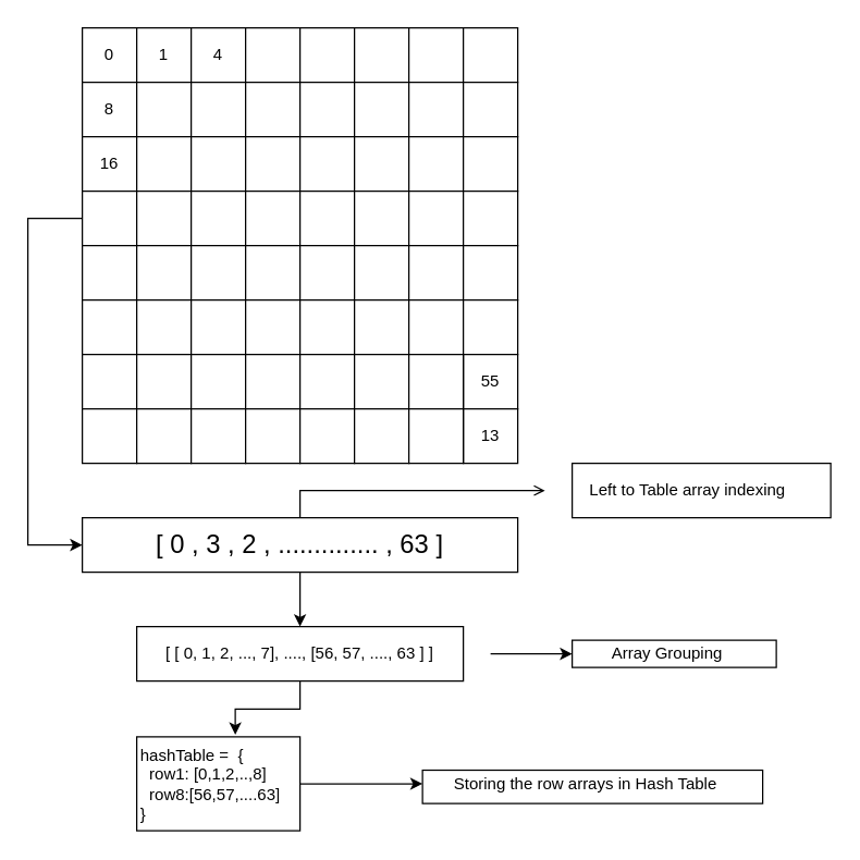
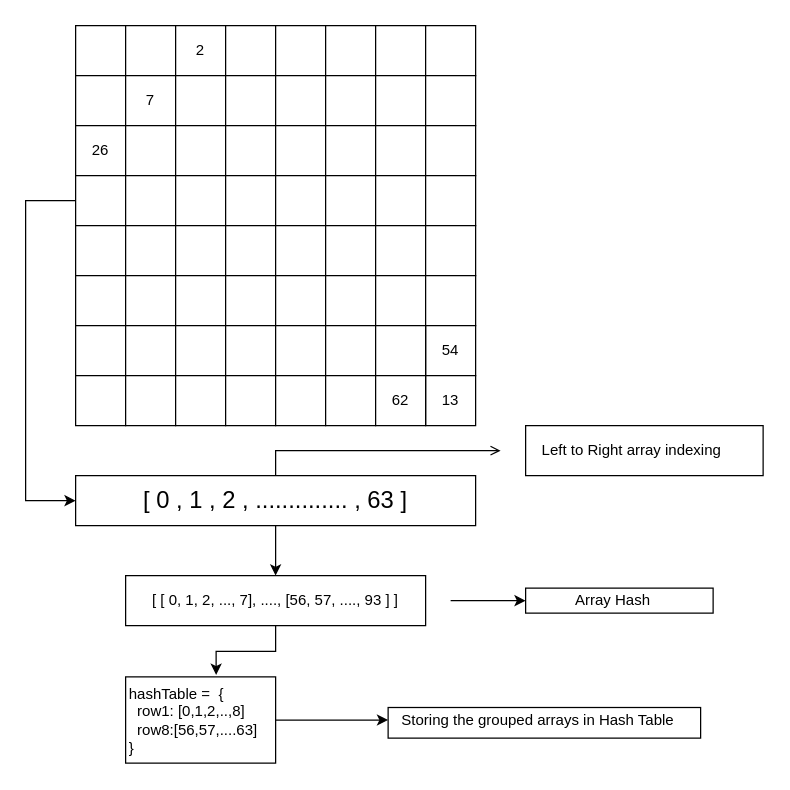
- <mxCell id="73" value="0" style="text;html=1;strokeColor=none;fillColor=none;align=center;verticalAlign=middle;whiteSpace=wrap;rounded=0;" parent="1" vertex="1"><mxGeometry x="60" y="30" width="40" height="20" as="geometry" /></mxCell>
- <mxCell id="74" value="1" style="text;html=1;strokeColor=none;fillColor=none;align=center;verticalAlign=middle;whiteSpace=wrap;rounded=0;" parent="1" vertex="1"><mxGeometry x="100" y="30" width="40" height="20" as="geometry" /></mxCell>
- <mxCell id="75" value="4" style="text;html=1;strokeColor=none;fillColor=none;align=center;verticalAlign=middle;whiteSpace=wrap;rounded=0;" parent="1" vertex="1"><mxGeometry x="140" y="30" width="40" height="20" as="geometry" /></mxCell>
+ <mxCell id="75" value="2" style="text;html=1;strokeColor=none;fillColor=none;align=center;verticalAlign=middle;whiteSpace=wrap;rounded=0;" parent="1" vertex="1"><mxGeometry x="140" y="30" width="40" height="20" as="geometry" /></mxCell>
- <mxCell id="76" value="8" style="text;html=1;strokeColor=none;fillColor=none;align=center;verticalAlign=middle;whiteSpace=wrap;rounded=0;" parent="1" vertex="1"><mxGeometry x="60" y="70" width="40" height="20" as="geometry" /></mxCell>
+ <mxCell id="77" value="7" style="text;html=1;strokeColor=none;fillColor=none;align=center;verticalAlign=middle;whiteSpace=wrap;rounded=0;" parent="1" vertex="1"><mxGeometry x="100" y="70" width="40" height="20" as="geometry" /></mxCell>
- <mxCell id="78" value="16" style="text;html=1;strokeColor=none;fillColor=none;align=center;verticalAlign=middle;whiteSpace=wrap;rounded=0;" parent="1" vertex="1"><mxGeometry x="60" y="110" width="40" height="20" as="geometry" /></mxCell>
+ <mxCell id="78" value="26" style="text;html=1;strokeColor=none;fillColor=none;align=center;verticalAlign=middle;whiteSpace=wrap;rounded=0;" parent="1" vertex="1"><mxGeometry x="60" y="110" width="40" height="20" as="geometry" /></mxCell>
- <mxCell id="92" value="55" style="text;html=1;strokeColor=none;fillColor=none;align=center;verticalAlign=middle;whiteSpace=wrap;rounded=0;" vertex="1" parent="1"><mxGeometry x="340" y="270" width="40" height="20" as="geometry" /></mxCell>
+ <mxCell id="92" value="54" style="text;html=1;strokeColor=none;fillColor=none;align=center;verticalAlign=middle;whiteSpace=wrap;rounded=0;" vertex="1" parent="1"><mxGeometry x="340" y="270" width="40" height="20" as="geometry" /></mxCell>
+ <mxCell id="91" value="62" style="text;html=1;strokeColor=none;fillColor=none;align=center;verticalAlign=middle;whiteSpace=wrap;rounded=0;" vertex="1" parent="1"><mxGeometry x="300" y="310" width="40" height="20" as="geometry" /></mxCell>
- <mxCell id="79" value="Left to Table array indexing" style="text;html=1;strokeColor=none;fillColor=none;align=center;verticalAlign=middle;whiteSpace=wrap;rounded=0;" parent="1" vertex="1"><mxGeometry x="400" y="350" width="210" height="20" as="geometry" /></mxCell>
+ <mxCell id="79" value="Left to Right array indexing" style="text;html=1;strokeColor=none;fillColor=none;align=center;verticalAlign=middle;whiteSpace=wrap;rounded=0;" parent="1" vertex="1"><mxGeometry x="400" y="350" width="210" height="20" as="geometry" /></mxCell>
- <mxCell id="82" value="[ 0 , 3 , 2 , .............. , 63 ]" style="text;html=1;strokeColor=none;fillColor=none;align=center;verticalAlign=middle;whiteSpace=wrap;rounded=0;fontSize=19;strokeWidth=6;" parent="1" vertex="1"><mxGeometry x="60" y="380" width="320" height="40" as="geometry" /></mxCell>
+ <mxCell id="82" value="[ 0 , 1 , 2 , .............. , 63 ]" style="text;html=1;strokeColor=none;fillColor=none;align=center;verticalAlign=middle;whiteSpace=wrap;rounded=0;fontSize=19;strokeWidth=6;" parent="1" vertex="1"><mxGeometry x="60" y="380" width="320" height="40" as="geometry" /></mxCell>
- <mxCell id="85" value="[ [ 0, 1, 2, ..., 7], ...., [56, 57, ...., 63 ] ]" style="text;html=1;strokeColor=none;fillColor=none;align=center;verticalAlign=middle;whiteSpace=wrap;rounded=0;" parent="1" vertex="1"><mxGeometry x="80" y="460" width="280" height="40" as="geometry" /></mxCell>
+ <mxCell id="85" value="[ [ 0, 1, 2, ..., 7], ...., [56, 57, ...., 93 ] ]" style="text;html=1;strokeColor=none;fillColor=none;align=center;verticalAlign=middle;whiteSpace=wrap;rounded=0;" parent="1" vertex="1"><mxGeometry x="80" y="460" width="280" height="40" as="geometry" /></mxCell>
- <mxCell id="86" value="Array Grouping" style="text;html=1;strokeColor=none;fillColor=none;align=center;verticalAlign=middle;whiteSpace=wrap;rounded=0;" vertex="1" parent="1"><mxGeometry x="420" y="470" width="140" height="20" as="geometry" /></mxCell>
+ <mxCell id="86" value="Array Hash" style="text;html=1;strokeColor=none;fillColor=none;align=center;verticalAlign=middle;whiteSpace=wrap;rounded=0;" vertex="1" parent="1"><mxGeometry x="420" y="470" width="140" height="20" as="geometry" /></mxCell>
- <mxCell id="89" value="Storing the row arrays in Hash Table" style="text;html=1;strokeColor=none;fillColor=none;align=center;verticalAlign=middle;whiteSpace=wrap;rounded=0;" vertex="1" parent="1"><mxGeometry x="310" y="565.5" width="240" height="20" as="geometry" /></mxCell>
+ <mxCell id="89" value="Storing the grouped arrays in Hash Table" style="text;html=1;strokeColor=none;fillColor=none;align=center;verticalAlign=middle;whiteSpace=wrap;rounded=0;" vertex="1" parent="1"><mxGeometry x="310" y="565.5" width="240" height="20" as="geometry" /></mxCell>
